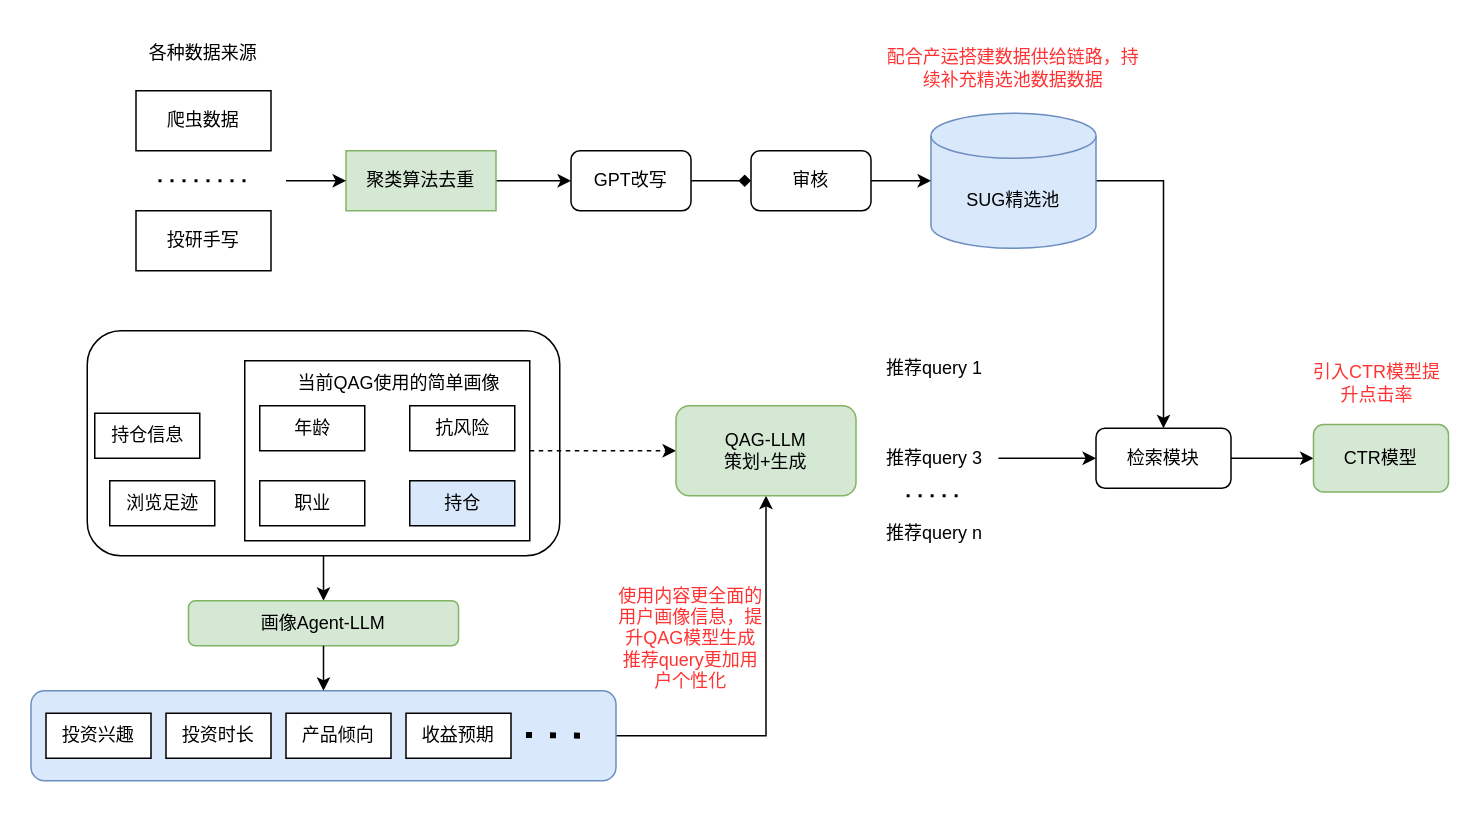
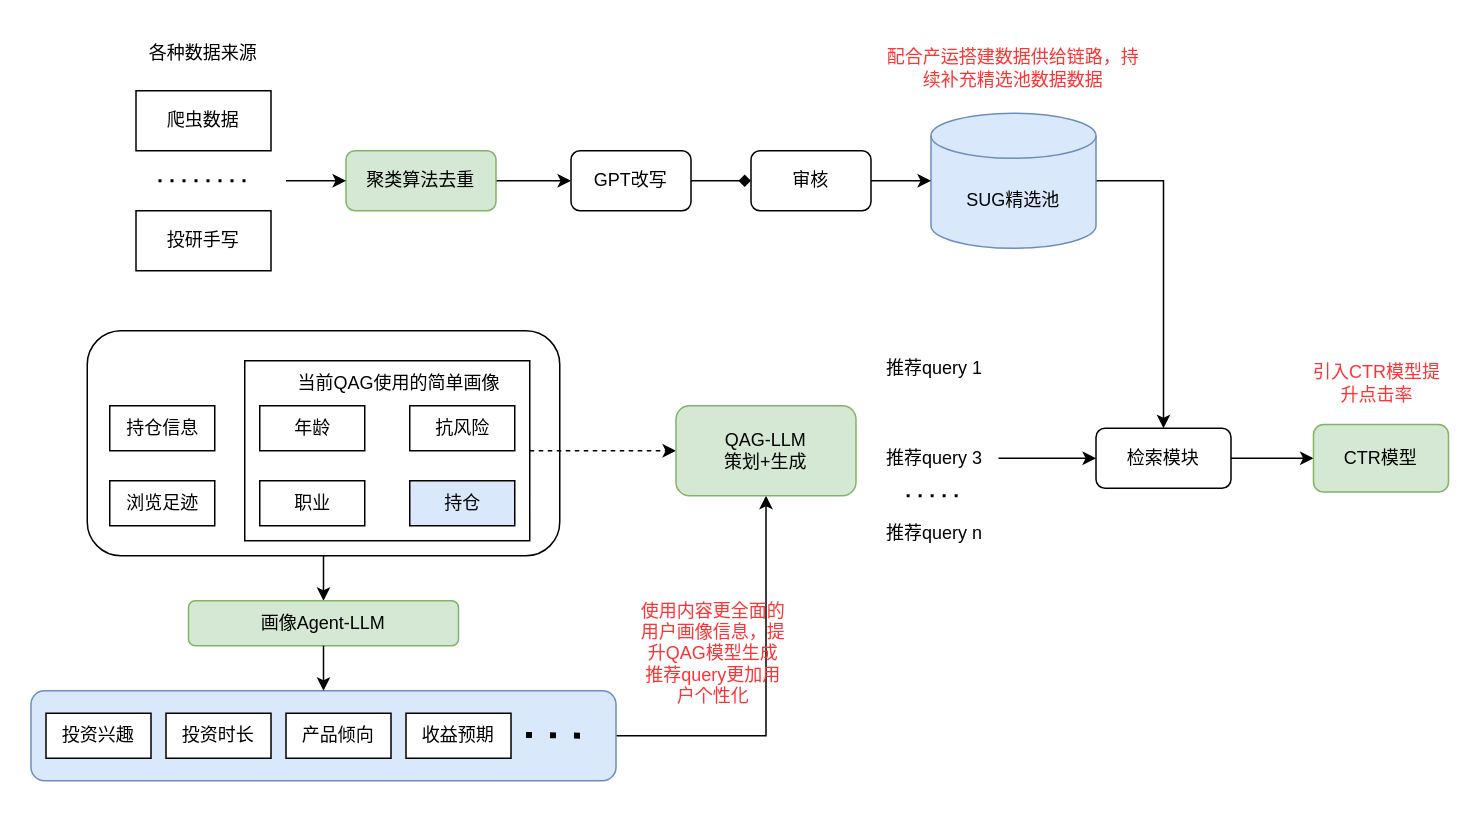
- <mxCell id="11" value="聚类算法去重" style="whiteSpace=wrap;html=1;fillColor=#d5e8d4;strokeColor=#82b366;rounded=0;" vertex="1" parent="1"><mxGeometry x="230" y="100" width="100" height="40" as="geometry" /></mxCell>
+ <mxCell id="11" value="聚类算法去重" style="rounded=1;whiteSpace=wrap;html=1;fillColor=#d5e8d4;strokeColor=#82b366;" vertex="1" parent="1"><mxGeometry x="230" y="100" width="100" height="40" as="geometry" /></mxCell>
- <mxCell id="22" value="持仓信息" style="rounded=0;whiteSpace=wrap;html=1;" vertex="1" parent="1"><mxGeometry x="62.5" y="275" width="70" height="30" as="geometry" /></mxCell>
+ <mxCell id="22" value="持仓信息" style="rounded=0;whiteSpace=wrap;html=1;" vertex="1" parent="1"><mxGeometry x="72.5" y="270" width="70" height="30" as="geometry" /></mxCell>
- <mxCell id="43" value="&lt;font color=&quot;#ff3333&quot;&gt;使用内容更全面的用户画像信息，提升QAG模型生成推荐query更加用户个性化&lt;/font&gt;" style="text;html=1;align=center;verticalAlign=middle;whiteSpace=wrap;rounded=0;" vertex="1" parent="1"><mxGeometry x="410" y="375" width="100" height="100" as="geometry" /></mxCell>
+ <mxCell id="43" value="&lt;font color=&quot;#ff3333&quot;&gt;使用内容更全面的用户画像信息，提升QAG模型生成推荐query更加用户个性化&lt;/font&gt;" style="text;html=1;align=center;verticalAlign=middle;whiteSpace=wrap;rounded=0;" vertex="1" parent="1"><mxGeometry x="425" y="385" width="100" height="100" as="geometry" /></mxCell>
